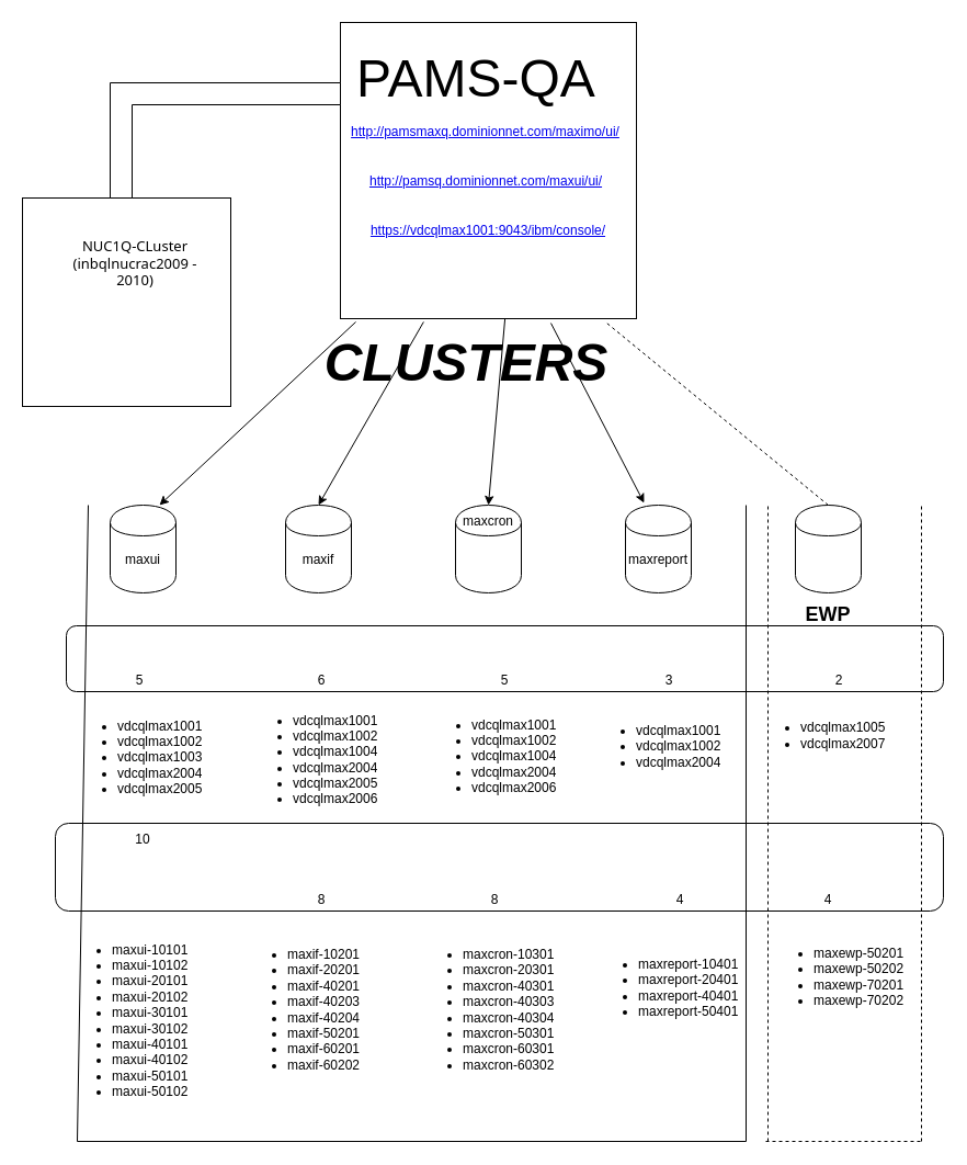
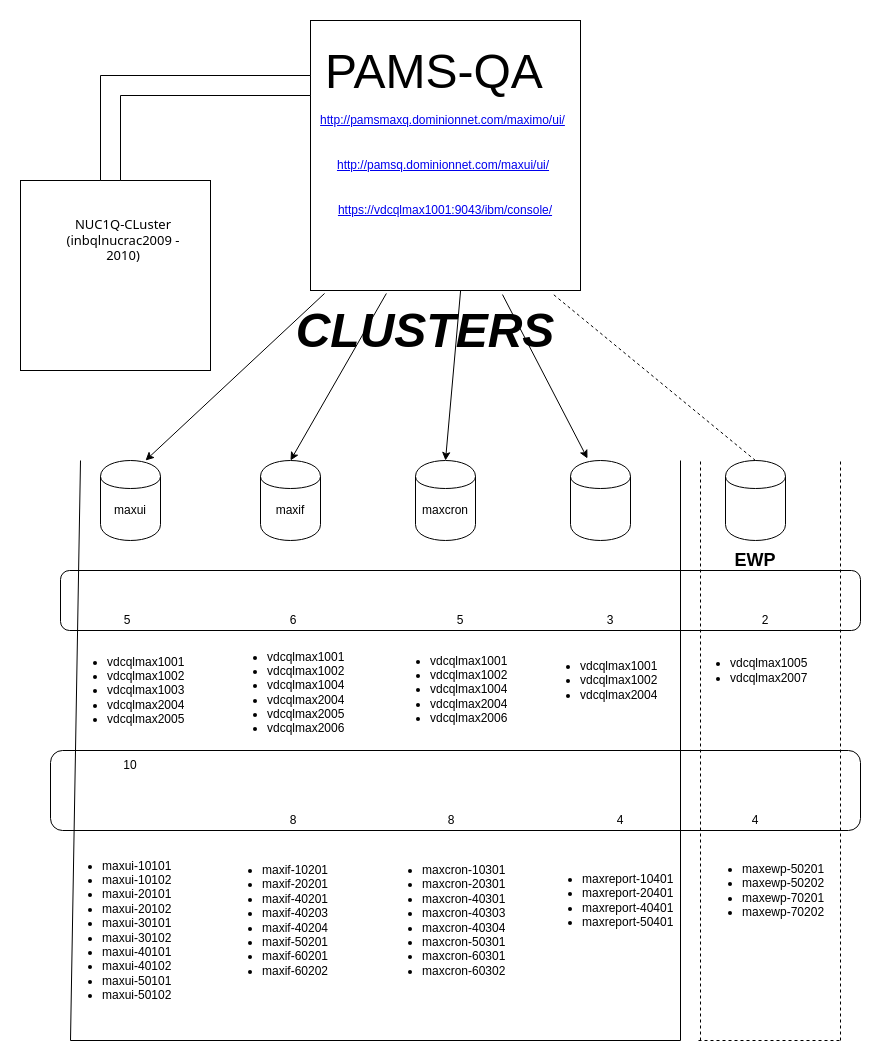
- <mxCell value="maxcron" id="16" parent="1" vertex="1" style="text;html=1;strokeColor=none;fillColor=none;align=center;verticalAlign=middle;whiteSpace=wrap;rounded=0;movable=0;resizable=0;rotatable=0;deletable=0;editable=0;connectable=0;"><mxGeometry x="425" y="465" as="geometry" height="20" width="40" /></mxCell>
+ <mxCell value="maxcron" id="16" parent="1" vertex="1" style="text;html=1;strokeColor=none;fillColor=none;align=center;verticalAlign=middle;whiteSpace=wrap;rounded=0;movable=0;resizable=0;rotatable=0;deletable=0;editable=0;connectable=0;"><mxGeometry as="geometry" height="20" width="40" y="500" x="425" /></mxCell>
- <mxCell value="maxreport" id="17" parent="1" vertex="1" style="text;html=1;strokeColor=none;fillColor=none;align=center;verticalAlign=middle;whiteSpace=wrap;rounded=0;movable=0;resizable=0;rotatable=0;deletable=0;editable=0;connectable=0;"><mxGeometry as="geometry" height="20" width="40" y="500" x="580" /></mxCell>
